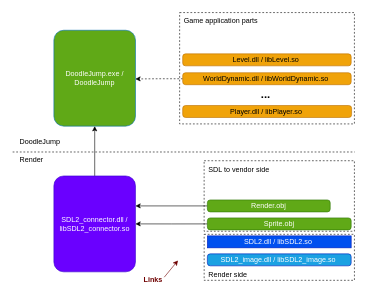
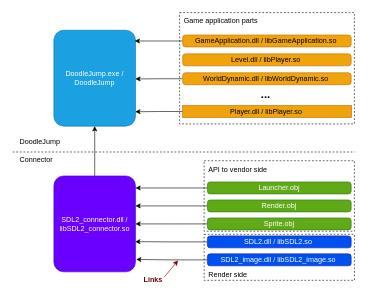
+ <mxCell id="24" style="edgeStyle=orthogonalEdgeStyle;rounded=0;orthogonalLoop=1;jettySize=auto;html=1;entryX=0.991;entryY=0.112;entryDx=0;entryDy=0;entryPerimeter=0;" edge="1" parent="1" source="25" target="22"><mxGeometry relative="1" as="geometry"><mxPoint x="260" y="75" as="targetPoint" /></mxGeometry></mxCell>
+ <mxCell id="25" value="GameApplication.dll / libGameApplication.so&amp;nbsp;" style="rounded=1;whiteSpace=wrap;html=1;arcSize=24;fillColor=#f0a30a;fontColor=#000000;strokeColor=#BD7000;" vertex="1" parent="1"><mxGeometry x="303.82" y="57.87" width="281.17" height="20" as="geometry" /></mxCell>
- <mxCell id="26" value="Level.dll / libLevel.so&amp;nbsp;" style="rounded=1;whiteSpace=wrap;html=1;arcSize=24;fillColor=#f0a30a;fontColor=#000000;strokeColor=#BD7000;" vertex="1" parent="1"><mxGeometry x="303.82" y="89.37" width="281.17" height="20" as="geometry" /></mxCell>
+ <mxCell id="26" value="Level.dll / libPlayer.so&amp;nbsp;" style="rounded=1;whiteSpace=wrap;html=1;arcSize=24;fillColor=#f0a30a;fontColor=#000000;strokeColor=#BD7000;" vertex="1" parent="1"><mxGeometry x="303.82" y="89.37" width="281.17" height="20" as="geometry" /></mxCell>
- <mxCell id="22" value="DoodleJump.exe /&lt;br&gt;DoodleJump" style="rounded=1;whiteSpace=wrap;html=1;arcSize=12;fillColor=#60a917;fontColor=#ffffff;strokeColor=#006EAF;" vertex="1" parent="1"><mxGeometry x="88.86" y="50" width="136.15" height="160" as="geometry" /></mxCell>
+ <mxCell id="22" value="DoodleJump.exe /&lt;br&gt;DoodleJump" style="rounded=1;whiteSpace=wrap;html=1;arcSize=12;fillColor=#1ba1e2;fontColor=#ffffff;strokeColor=#006EAF;" vertex="1" parent="1"><mxGeometry x="88.86" y="50" width="136.15" height="160" as="geometry" /></mxCell>
- <mxCell id="27" style="edgeStyle=orthogonalEdgeStyle;rounded=0;orthogonalLoop=1;jettySize=auto;html=1;entryX=0.999;entryY=0.508;entryDx=0;entryDy=0;entryPerimeter=0;dashed=1;" edge="1" parent="1" source="28" target="22"><mxGeometry relative="1" as="geometry"><mxPoint x="235" y="140" as="targetPoint" /></mxGeometry></mxCell>
+ <mxCell id="27" style="edgeStyle=orthogonalEdgeStyle;rounded=0;orthogonalLoop=1;jettySize=auto;html=1;entryX=0.999;entryY=0.508;entryDx=0;entryDy=0;entryPerimeter=0;" edge="1" parent="1" source="28" target="22"><mxGeometry relative="1" as="geometry"><mxPoint x="235" y="140" as="targetPoint" /></mxGeometry></mxCell>
+ <mxCell id="32" style="edgeStyle=orthogonalEdgeStyle;rounded=0;orthogonalLoop=1;jettySize=auto;html=1;entryX=0.998;entryY=0.85;entryDx=0;entryDy=0;entryPerimeter=0;" edge="1" parent="1" source="33" target="22"><mxGeometry relative="1" as="geometry"><mxPoint x="255" y="185" as="targetPoint" /></mxGeometry></mxCell>
- <mxCell id="33" value="Player.dll / libPlayer.so&amp;nbsp;" style="rounded=1;whiteSpace=wrap;html=1;arcSize=24;fillColor=#f0a30a;fontColor=#000000;strokeColor=#BD7000;" vertex="1" parent="1"><mxGeometry x="303.82" y="175.59" width="281.89" height="20" as="geometry" /></mxCell>
+ <mxCell id="33" value="Player.dll / libPlayer.so&amp;nbsp;" style="whiteSpace=wrap;html=1;arcSize=24;fillColor=#f0a30a;fontColor=#000000;strokeColor=#BD7000;rounded=0;" vertex="1" parent="1"><mxGeometry x="303.82" y="175.59" width="281.89" height="20" as="geometry" /></mxCell>
- <mxCell id="19" value="Render" style="text;html=1;strokeColor=none;fillColor=none;align=left;verticalAlign=middle;whiteSpace=wrap;rounded=0;" vertex="1" parent="1"><mxGeometry x="29.806" y="252.366" width="120" height="30" as="geometry" /></mxCell>
+ <mxCell id="19" value="Connector" style="text;html=1;strokeColor=none;fillColor=none;align=left;verticalAlign=middle;whiteSpace=wrap;rounded=0;" vertex="1" parent="1"><mxGeometry x="29.806" y="252.366" width="120" height="30" as="geometry" /></mxCell>
- <mxCell id="3" value="SDL to vendor side" style="text;html=1;strokeColor=none;fillColor=none;align=left;verticalAlign=middle;whiteSpace=wrap;rounded=0;" vertex="1" parent="1"><mxGeometry x="344.998" y="267.718" width="120" height="30" as="geometry" /></mxCell>
+ <mxCell id="3" value="API to vendor side" style="text;html=1;strokeColor=none;fillColor=none;align=left;verticalAlign=middle;whiteSpace=wrap;rounded=0;" vertex="1" parent="1"><mxGeometry x="344.998" y="267.718" width="120" height="30" as="geometry" /></mxCell>
+ <mxCell id="7" style="edgeStyle=orthogonalEdgeStyle;rounded=0;orthogonalLoop=1;jettySize=auto;html=1;" edge="1" parent="1" source="8" target="6"><mxGeometry relative="1" as="geometry"><Array as="points"><mxPoint x="245" y="313.15" /><mxPoint x="245" y="313.15" /></Array></mxGeometry></mxCell>
+ <mxCell id="8" value="Launcher.obj" style="rounded=1;whiteSpace=wrap;html=1;arcSize=24;fillColor=#60a917;fontColor=#ffffff;strokeColor=#2D7600;" vertex="1" parent="1"><mxGeometry x="345" y="303.15" width="240" height="20" as="geometry" /></mxCell>
- <mxCell id="10" value="Render.obj" style="rounded=1;whiteSpace=wrap;html=1;arcSize=24;fillColor=#60a917;fontColor=#ffffff;strokeColor=#2D7600;" vertex="1" parent="1"><mxGeometry x="345" y="333.15" width="205" height="20" as="geometry" /></mxCell>
+ <mxCell id="10" value="Render.obj" style="rounded=1;whiteSpace=wrap;html=1;arcSize=24;fillColor=#60a917;fontColor=#ffffff;strokeColor=#2D7600;" vertex="1" parent="1"><mxGeometry x="345" y="333.15" width="240" height="20" as="geometry" /></mxCell>
+ <mxCell id="13" style="edgeStyle=orthogonalEdgeStyle;rounded=0;orthogonalLoop=1;jettySize=auto;html=1;entryX=0.997;entryY=0.685;entryDx=0;entryDy=0;entryPerimeter=0;" edge="1" parent="1" source="14" target="6"><mxGeometry relative="1" as="geometry" /></mxCell>
- <mxCell id="14" value="SDL2.dll / libSDL2.so&amp;nbsp;" style="whiteSpace=wrap;html=1;arcSize=24;fillColor=#0050ef;fontColor=#ffffff;strokeColor=#001DBC;rounded=0;" vertex="1" parent="1"><mxGeometry x="345" y="393.15" width="240" height="20" as="geometry" /></mxCell>
+ <mxCell id="14" value="SDL2.dll / libSDL2.so&amp;nbsp;" style="rounded=1;whiteSpace=wrap;html=1;arcSize=24;fillColor=#0050ef;fontColor=#ffffff;strokeColor=#001DBC;" vertex="1" parent="1"><mxGeometry x="345" y="393.15" width="240" height="20" as="geometry" /></mxCell>
+ <mxCell id="15" style="edgeStyle=orthogonalEdgeStyle;rounded=0;orthogonalLoop=1;jettySize=auto;html=1;entryX=1.008;entryY=0.871;entryDx=0;entryDy=0;entryPerimeter=0;" edge="1" parent="1" source="16" target="6"><mxGeometry relative="1" as="geometry" /></mxCell>
- <mxCell id="16" value="SDL2_image.dll / libSDL2_image.so&amp;nbsp;" style="rounded=1;whiteSpace=wrap;html=1;arcSize=24;fillColor=#1ba1e2;fontColor=#ffffff;strokeColor=#001DBC;" vertex="1" parent="1"><mxGeometry x="345" y="423.15" width="240" height="20" as="geometry" /></mxCell>
+ <mxCell id="16" value="SDL2_image.dll / libSDL2_image.so&amp;nbsp;" style="rounded=1;whiteSpace=wrap;html=1;arcSize=24;fillColor=#0050ef;fontColor=#ffffff;strokeColor=#001DBC;" vertex="1" parent="1"><mxGeometry x="345" y="423.15" width="240" height="20" as="geometry" /></mxCell>
